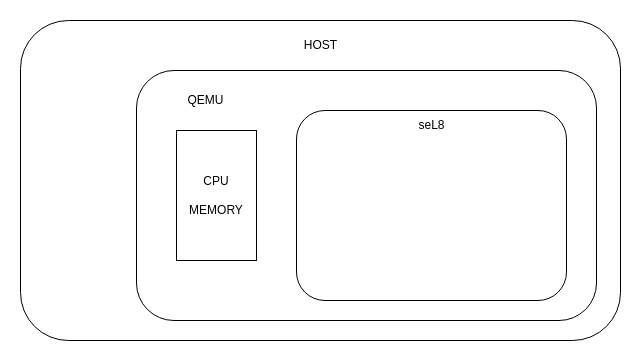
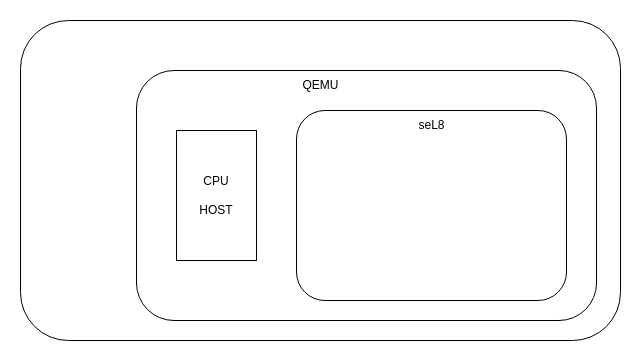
- <mxCell id="4" value="HOST" style="text;html=1;align=center;verticalAlign=middle;resizable=0;points=[];autosize=1;strokeColor=none;fillColor=none;" vertex="1" parent="1"><mxGeometry x="290" y="30" width="60" height="30" as="geometry" /></mxCell>
- <mxCell id="5" value="QEMU" style="text;html=1;align=center;verticalAlign=middle;resizable=0;points=[];autosize=1;strokeColor=none;fillColor=none;" vertex="1" parent="1"><mxGeometry x="175" y="85" width="60" height="30" as="geometry" /></mxCell>
+ <mxCell id="5" value="QEMU" style="text;html=1;align=center;verticalAlign=middle;resizable=0;points=[];autosize=1;strokeColor=none;fillColor=none;" vertex="1" parent="1"><mxGeometry x="290" y="70" width="60" height="30" as="geometry" /></mxCell>
- <mxCell id="7" value="CPU&lt;div&gt;&lt;br&gt;&lt;/div&gt;&lt;div&gt;MEMORY&lt;/div&gt;" style="rounded=0;whiteSpace=wrap;html=1;" vertex="1" parent="1"><mxGeometry x="176" y="130" width="80" height="130" as="geometry" /></mxCell>
+ <mxCell id="7" value="CPU&lt;div&gt;&lt;br&gt;&lt;/div&gt;&lt;div&gt;HOST&lt;/div&gt;" style="rounded=0;whiteSpace=wrap;html=1;" vertex="1" parent="1"><mxGeometry x="176" y="130" width="80" height="130" as="geometry" /></mxCell>
